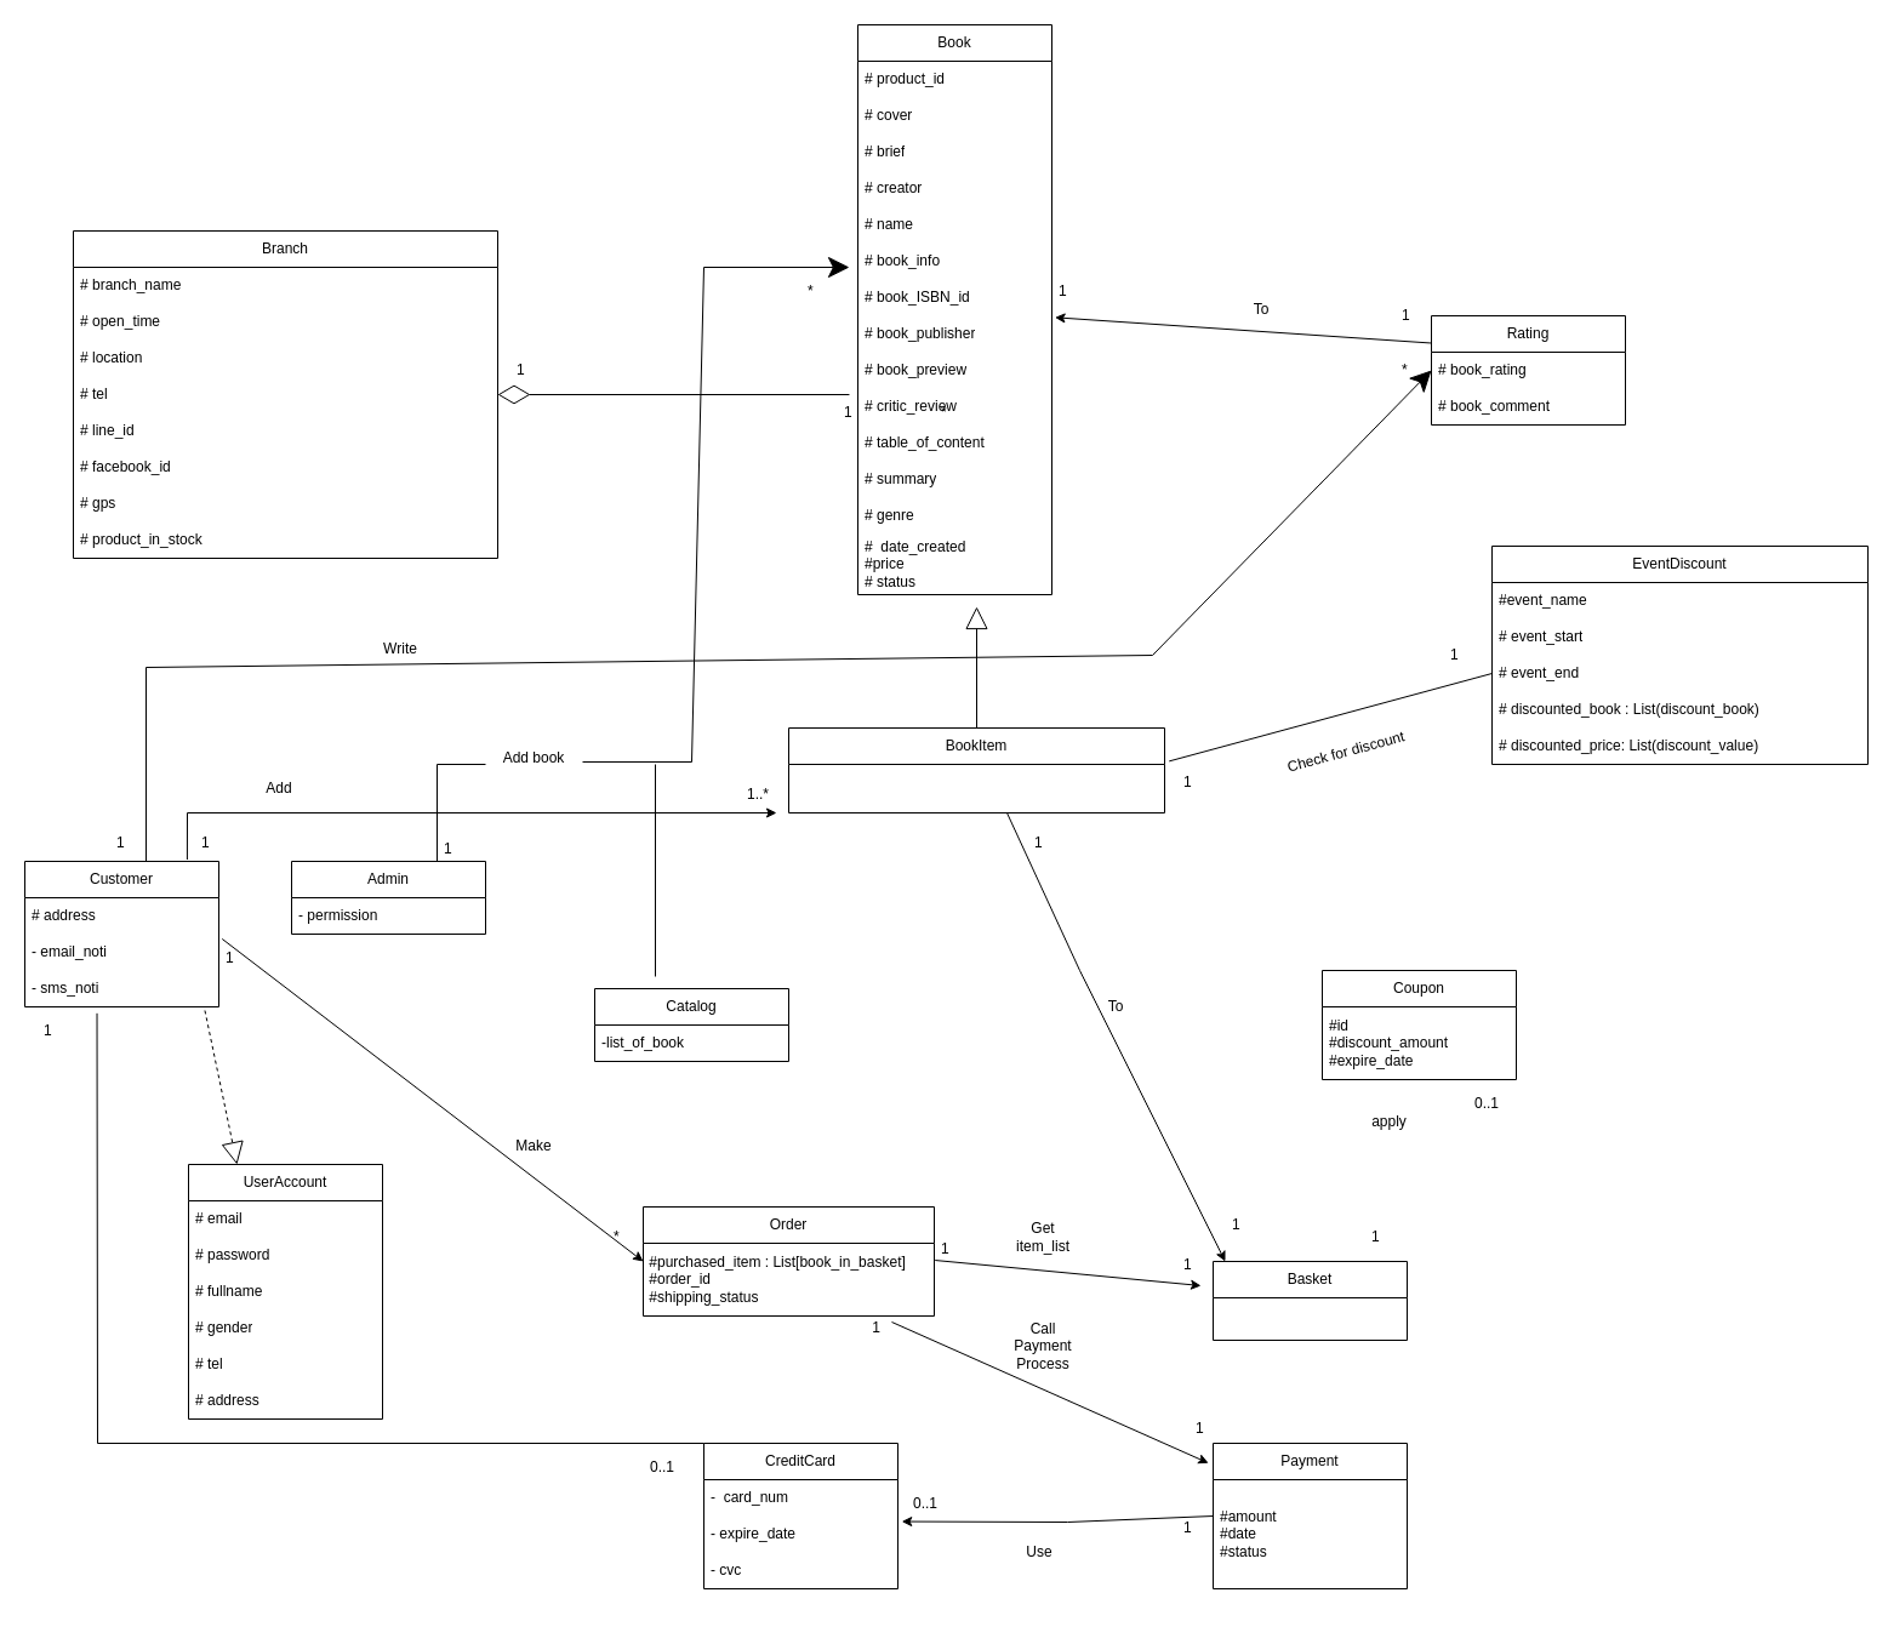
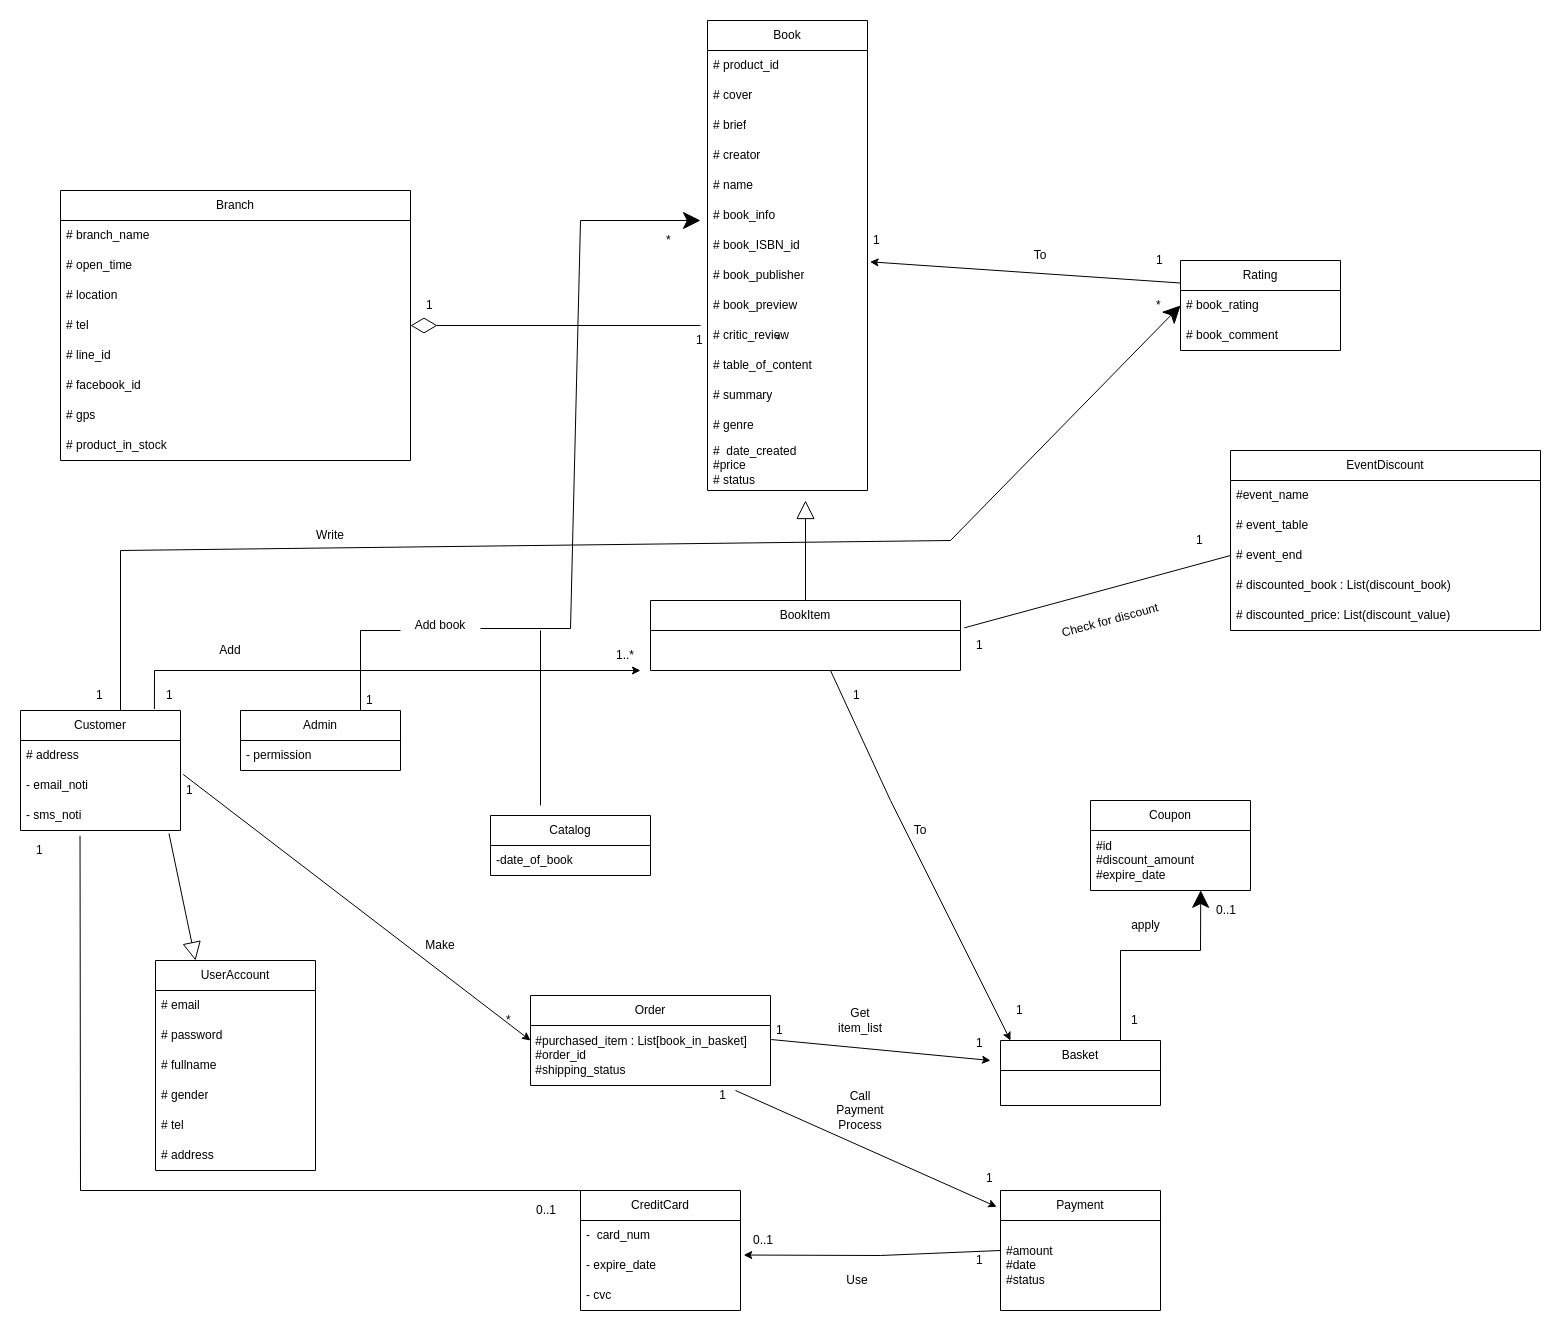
- <mxCell id="30" value="# event_start" style="text;strokeColor=none;fillColor=none;align=left;verticalAlign=middle;spacingLeft=4;spacingRight=4;overflow=hidden;points=[[0,0.5],[1,0.5]];portConstraint=eastwest;rotatable=0;whiteSpace=wrap;html=1;" parent="28" vertex="1"><mxGeometry y="60" width="310" height="30" as="geometry" /></mxCell>
+ <mxCell id="30" value="# event_table" style="text;strokeColor=none;fillColor=none;align=left;verticalAlign=middle;spacingLeft=4;spacingRight=4;overflow=hidden;points=[[0,0.5],[1,0.5]];portConstraint=eastwest;rotatable=0;whiteSpace=wrap;html=1;" parent="28" vertex="1"><mxGeometry y="60" width="310" height="30" as="geometry" /></mxCell>
- <mxCell id="71" value="-list_of_book&lt;br&gt;" style="text;strokeColor=none;fillColor=none;align=left;verticalAlign=middle;spacingLeft=4;spacingRight=4;overflow=hidden;points=[[0,0.5],[1,0.5]];portConstraint=eastwest;rotatable=0;whiteSpace=wrap;html=1;" parent="70" vertex="1"><mxGeometry y="30" width="160" height="30" as="geometry" /></mxCell>
+ <mxCell id="71" value="-date_of_book&lt;br&gt;" style="text;strokeColor=none;fillColor=none;align=left;verticalAlign=middle;spacingLeft=4;spacingRight=4;overflow=hidden;points=[[0,0.5],[1,0.5]];portConstraint=eastwest;rotatable=0;whiteSpace=wrap;html=1;" parent="70" vertex="1"><mxGeometry y="30" width="160" height="30" as="geometry" /></mxCell>
- <mxCell id="9" value="" style="endArrow=block;endSize=16;endFill=0;html=1;rounded=0;entryX=0.25;entryY=0;entryDx=0;entryDy=0;exitX=0.928;exitY=1.1;exitDx=0;exitDy=0;exitPerimeter=0;dashed=1;" parent="1" source="47" target="2" edge="1"><mxGeometry width="160" relative="1" as="geometry"><mxPoint x="170" y="840" as="sourcePoint" /><mxPoint x="230" y="310" as="targetPoint" /></mxGeometry></mxCell>
+ <mxCell id="9" value="" style="endArrow=block;endSize=16;endFill=0;html=1;rounded=0;entryX=0.25;entryY=0;entryDx=0;entryDy=0;exitX=0.928;exitY=1.1;exitDx=0;exitDy=0;exitPerimeter=0;" parent="1" source="47" target="2" edge="1"><mxGeometry width="160" relative="1" as="geometry"><mxPoint x="170" y="840" as="sourcePoint" /><mxPoint x="230" y="310" as="targetPoint" /></mxGeometry></mxCell>
+ <mxCell id="76" value="" style="endArrow=classic;html=1;rounded=0;strokeColor=#000000;endSize=15;entryX=0.689;entryY=0.996;entryDx=0;entryDy=0;entryPerimeter=0;exitX=0.75;exitY=0;exitDx=0;exitDy=0;" parent="1" source="43" target="67" edge="1"><mxGeometry width="50" height="50" relative="1" as="geometry"><mxPoint x="1200" y="895" as="sourcePoint" /><mxPoint x="1250" y="845" as="targetPoint" /><Array as="points"><mxPoint x="1120" y="950" /><mxPoint x="1200" y="950" /></Array></mxGeometry></mxCell>
